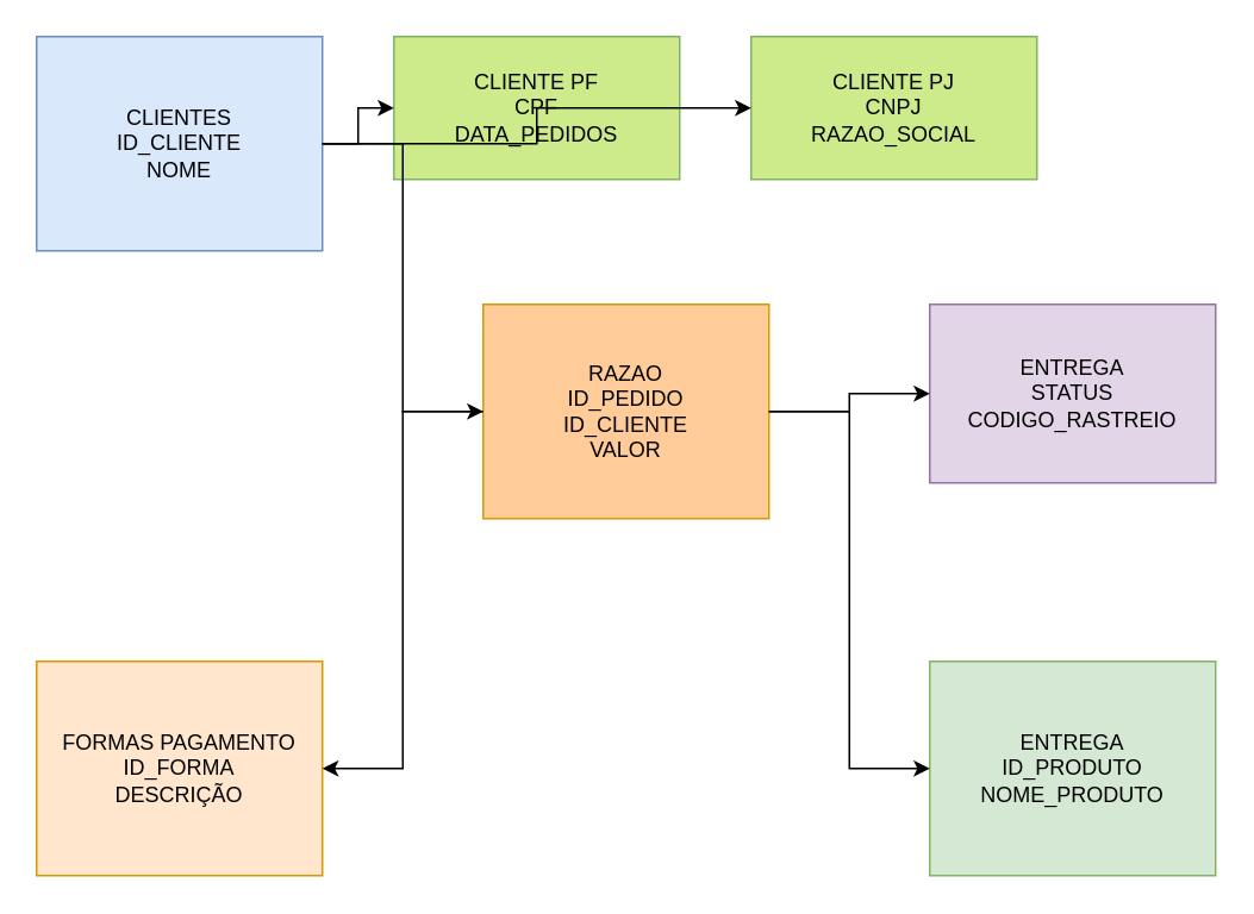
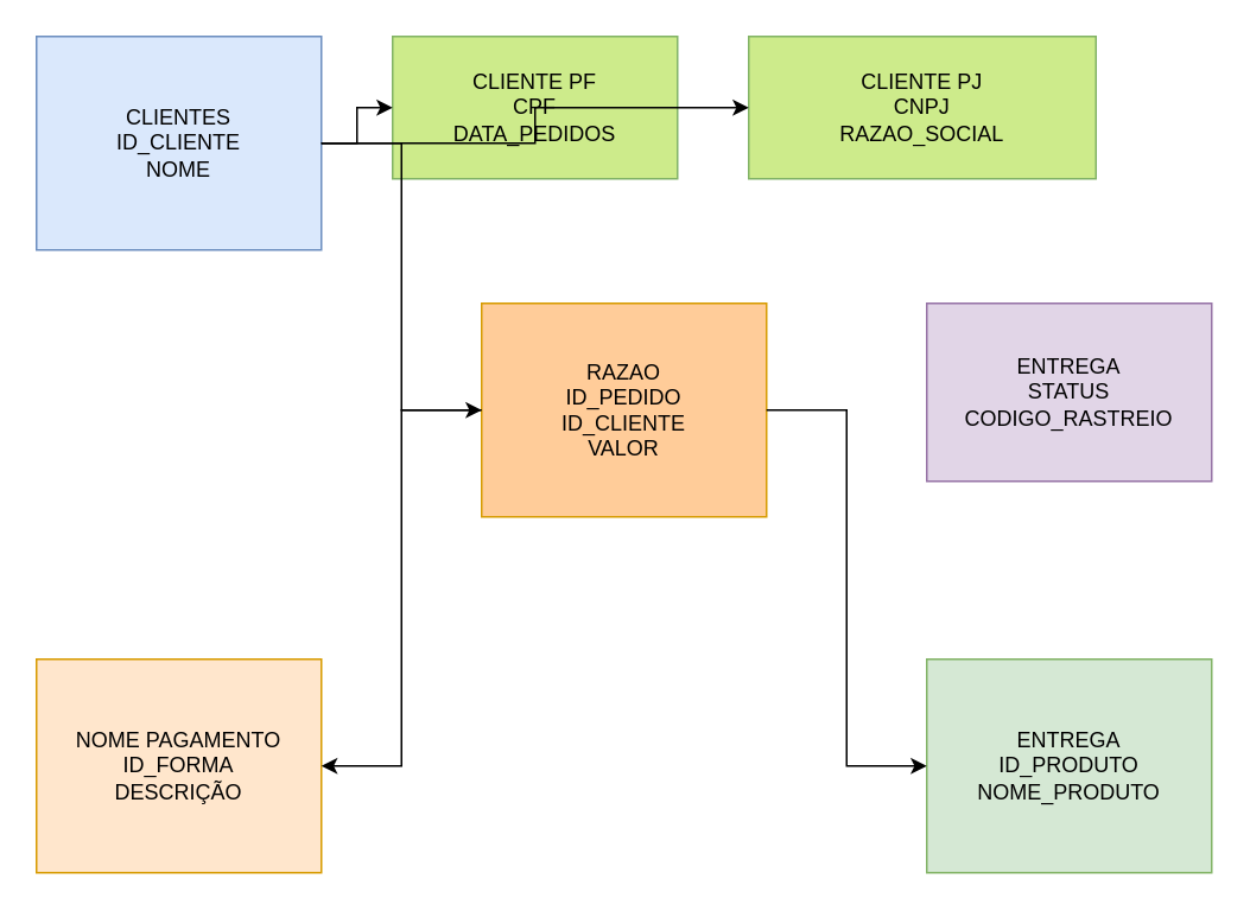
- <mxCell id="4" value="CLIENTE PJ&#10;CNPJ&#10;RAZAO_SOCIAL" style="shape=rectangle;whiteSpace=wrap;fillColor=#CDEB8B;strokeColor=#82B366;fontSize=12" vertex="1" parent="1"><mxGeometry x="420" y="20" width="160" height="80" as="geometry" /></mxCell>
+ <mxCell id="4" value="CLIENTE PJ&#10;CNPJ&#10;RAZAO_SOCIAL" style="shape=rectangle;whiteSpace=wrap;fillColor=#CDEB8B;strokeColor=#82B366;fontSize=12" vertex="1" parent="1"><mxGeometry x="420" y="20" width="195" height="80" as="geometry" /></mxCell>
- <mxCell id="11" style="edgeStyle=elbowEdgeStyle;elbow=horizontal;orthogonalLoop=1;rounded=0;jettySize=auto;html=1;" edge="1" parent="1" source="5" target="7"><mxGeometry relative="1" as="geometry" /></mxCell>
- <mxCell id="6" value="FORMAS PAGAMENTO&#10;ID_FORMA&#10;DESCRIÇÃO" style="shape=rectangle;whiteSpace=wrap;fillColor=#FFE6CC;strokeColor=#D79B00;fontSize=12" vertex="1" parent="1"><mxGeometry x="20" y="370" width="160" height="120" as="geometry" /></mxCell>
+ <mxCell id="6" value="NOME PAGAMENTO&#10;ID_FORMA&#10;DESCRIÇÃO" style="shape=rectangle;whiteSpace=wrap;fillColor=#FFE6CC;strokeColor=#D79B00;fontSize=12" vertex="1" parent="1"><mxGeometry x="20" y="370" width="160" height="120" as="geometry" /></mxCell>
